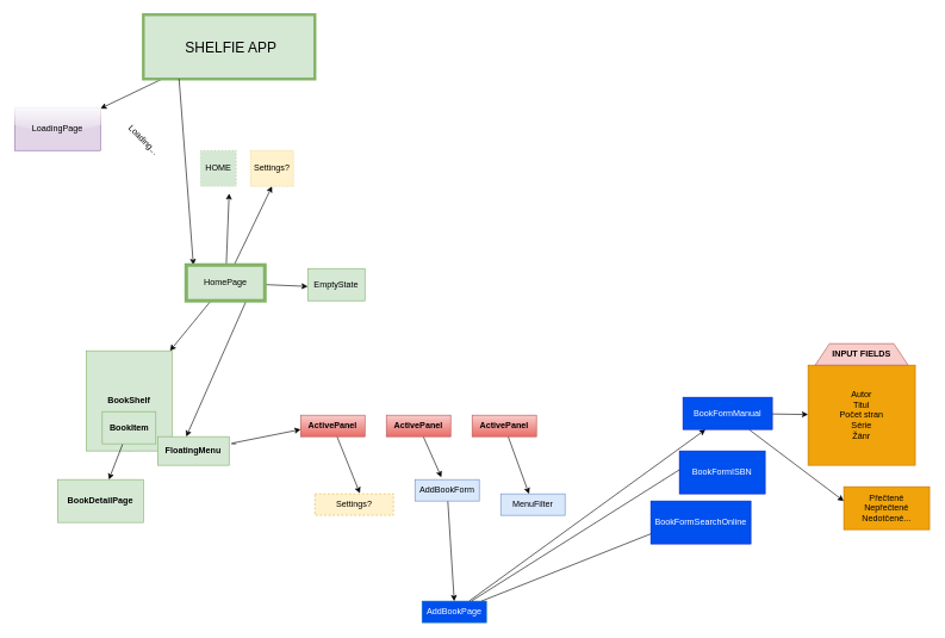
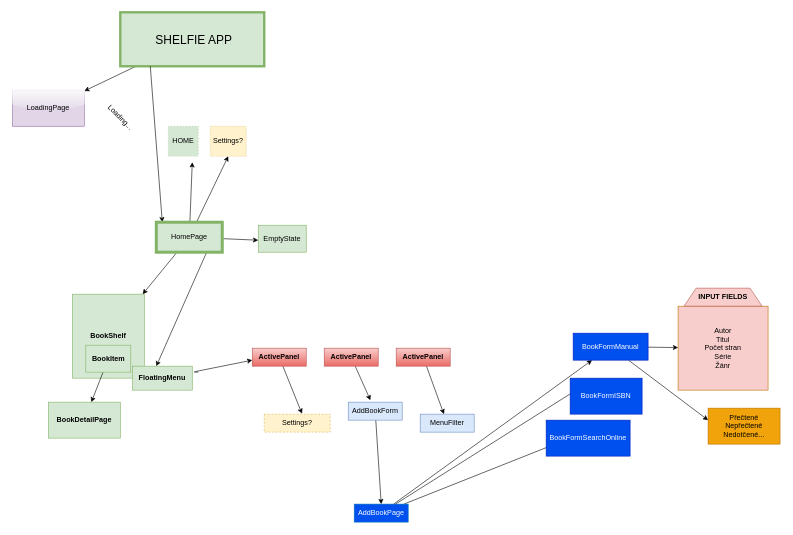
- <mxCell id="42" value="Autor&lt;div&gt;Titul&lt;/div&gt;&lt;div&gt;Počet stran&lt;/div&gt;&lt;div&gt;Série&lt;/div&gt;&lt;div&gt;Žánr&lt;/div&gt;" style="whiteSpace=wrap;html=1;fillColor=#f0a30a;strokeColor=#BD7000;fontColor=#000000;" vertex="1" parent="1"><mxGeometry x="1130" y="510" width="150" height="140" as="geometry" /></mxCell>
+ <mxCell id="42" value="Autor&lt;div&gt;Titul&lt;/div&gt;&lt;div&gt;Počet stran&lt;/div&gt;&lt;div&gt;Série&lt;/div&gt;&lt;div&gt;Žánr&lt;/div&gt;" style="whiteSpace=wrap;html=1;fillColor=#f8cecc;strokeColor=#BD7000;fontColor=#000000;" vertex="1" parent="1"><mxGeometry x="1130" y="510" width="150" height="140" as="geometry" /></mxCell>
